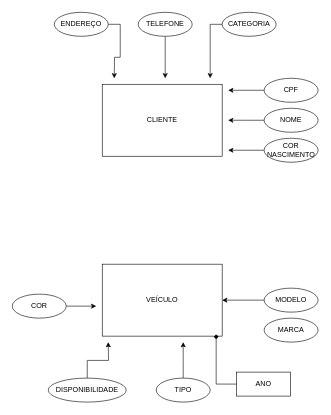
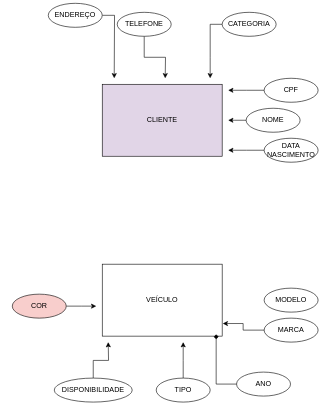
- <mxCell id="11" value="ENDEREÇO" style="ellipse;whiteSpace=wrap;html=1;" vertex="1" parent="1"><mxGeometry x="90" y="20" width="90" height="40" as="geometry" /></mxCell>
+ <mxCell id="11" value="ENDEREÇO" style="ellipse;whiteSpace=wrap;html=1;" vertex="1" parent="1"><mxGeometry x="80" y="5" width="90" height="40" as="geometry" /></mxCell>
- <mxCell id="13" value="TELEFONE" style="ellipse;whiteSpace=wrap;html=1;" vertex="1" parent="1"><mxGeometry x="230" y="20" width="90" height="40" as="geometry" /></mxCell>
+ <mxCell id="13" value="TELEFONE" style="ellipse;whiteSpace=wrap;html=1;" vertex="1" parent="1"><mxGeometry x="195" y="20" width="90" height="40" as="geometry" /></mxCell>
- <mxCell id="2" value="CLIENTE" style="rounded=0;whiteSpace=wrap;html=1;" vertex="1" parent="1"><mxGeometry x="170" y="140" width="200" height="120" as="geometry" /></mxCell>
+ <mxCell id="2" value="CLIENTE" style="rounded=0;whiteSpace=wrap;html=1;fillColor=#e1d5e7;" vertex="1" parent="1"><mxGeometry x="170" y="140" width="200" height="120" as="geometry" /></mxCell>
- <mxCell id="7" value="NOME" style="ellipse;whiteSpace=wrap;html=1;" vertex="1" parent="1"><mxGeometry x="440" y="180" width="90" height="40" as="geometry" /></mxCell>
+ <mxCell id="7" value="NOME" style="ellipse;whiteSpace=wrap;html=1;" vertex="1" parent="1"><mxGeometry x="410" y="180" width="90" height="40" as="geometry" /></mxCell>
- <mxCell id="9" value="COR NASCIMENTO" style="ellipse;whiteSpace=wrap;html=1;" vertex="1" parent="1"><mxGeometry x="440" y="230" width="90" height="40" as="geometry" /></mxCell>
+ <mxCell id="9" value="DATA NASCIMENTO" style="ellipse;whiteSpace=wrap;html=1;" vertex="1" parent="1"><mxGeometry x="440" y="230" width="90" height="40" as="geometry" /></mxCell>
- <mxCell id="16" style="edgeStyle=orthogonalEdgeStyle;rounded=0;orthogonalLoop=1;jettySize=auto;html=1;entryX=1;entryY=0.5;entryDx=0;entryDy=0;" edge="1" parent="1" source="17" target="3"><mxGeometry relative="1" as="geometry" /></mxCell>
- <mxCell id="20" value="COR" style="ellipse;whiteSpace=wrap;html=1;" vertex="1" parent="1"><mxGeometry x="20" y="490" width="90" height="40" as="geometry" /></mxCell>
+ <mxCell id="20" value="COR" style="ellipse;whiteSpace=wrap;html=1;fillColor=#f8cecc;" vertex="1" parent="1"><mxGeometry x="20" y="490" width="90" height="40" as="geometry" /></mxCell>
+ <mxCell id="26" style="edgeStyle=orthogonalEdgeStyle;rounded=0;orthogonalLoop=1;jettySize=auto;html=1;entryX=1.005;entryY=0.825;entryDx=0;entryDy=0;entryPerimeter=0;" edge="1" parent="1" source="18" target="3"><mxGeometry relative="1" as="geometry" /></mxCell>
- <mxCell id="21" value="ANO" style="whiteSpace=wrap;html=1;rounded=0;" vertex="1" parent="1"><mxGeometry x="394" y="620" width="90" height="40" as="geometry" /></mxCell>
+ <mxCell id="21" value="ANO" style="ellipse;whiteSpace=wrap;html=1;" vertex="1" parent="1"><mxGeometry x="394" y="620" width="90" height="40" as="geometry" /></mxCell>
- <mxCell id="25" value="DISPONIBILIDADE" style="ellipse;whiteSpace=wrap;html=1;" vertex="1" parent="1"><mxGeometry x="80" y="630" width="130" height="40" as="geometry" /></mxCell>
+ <mxCell id="25" value="DISPONIBILIDADE" style="ellipse;whiteSpace=wrap;html=1;" vertex="1" parent="1"><mxGeometry x="90" y="630" width="130" height="40" as="geometry" /></mxCell>
